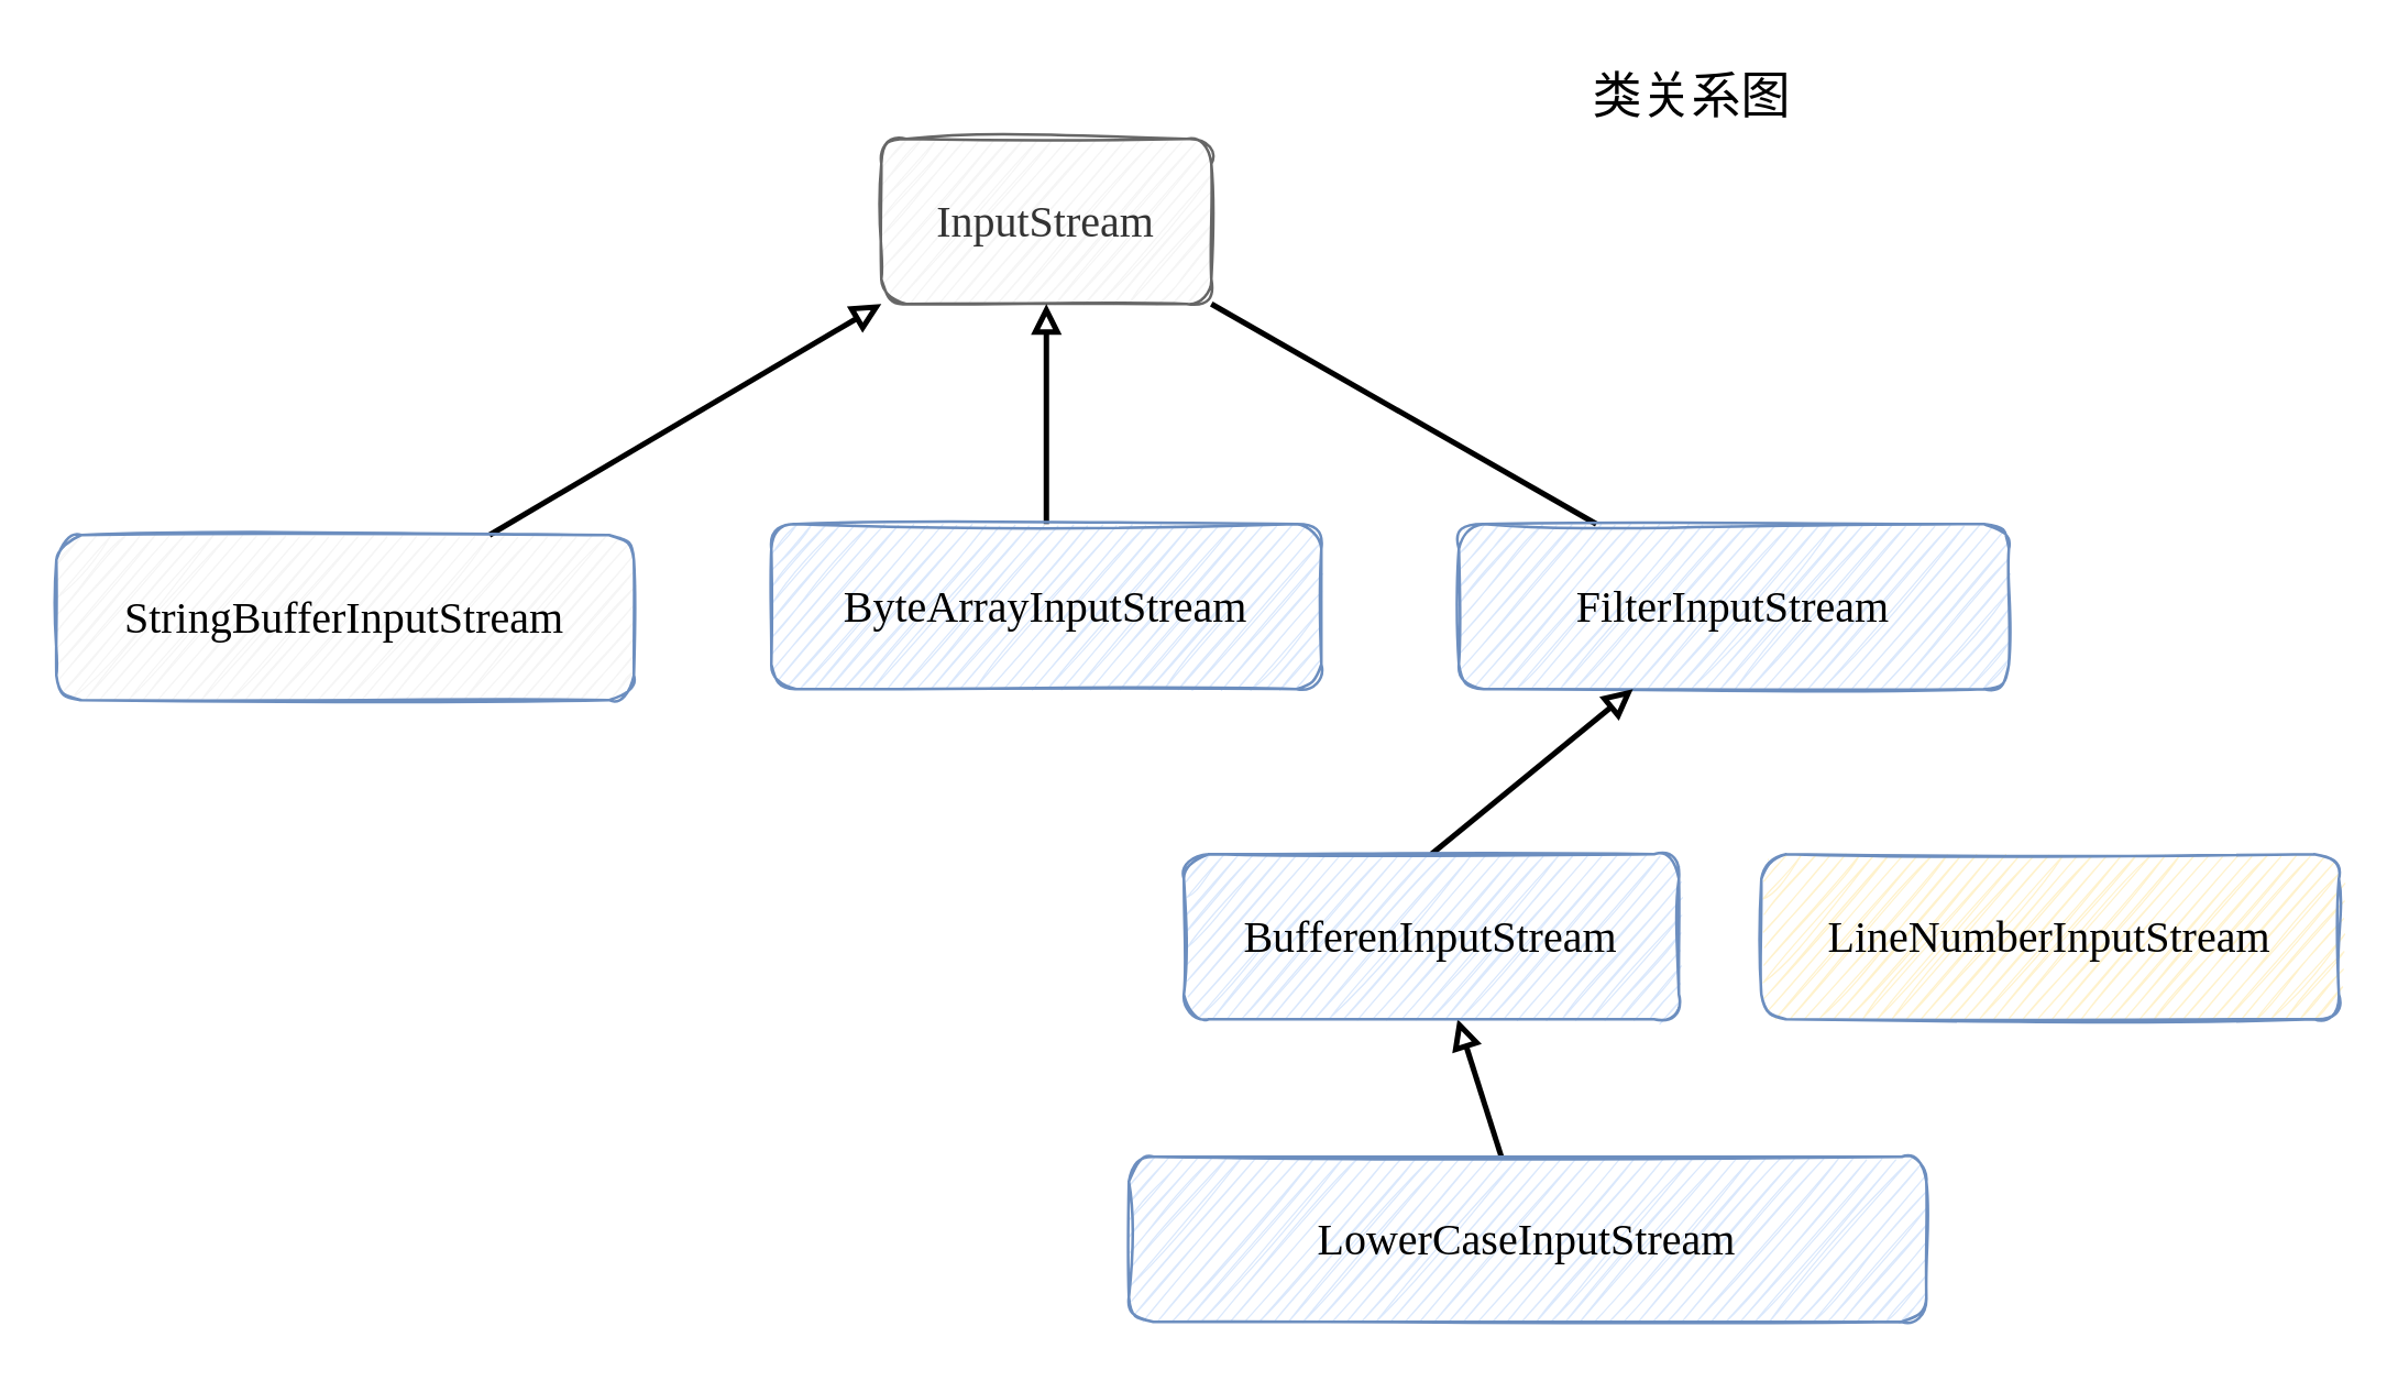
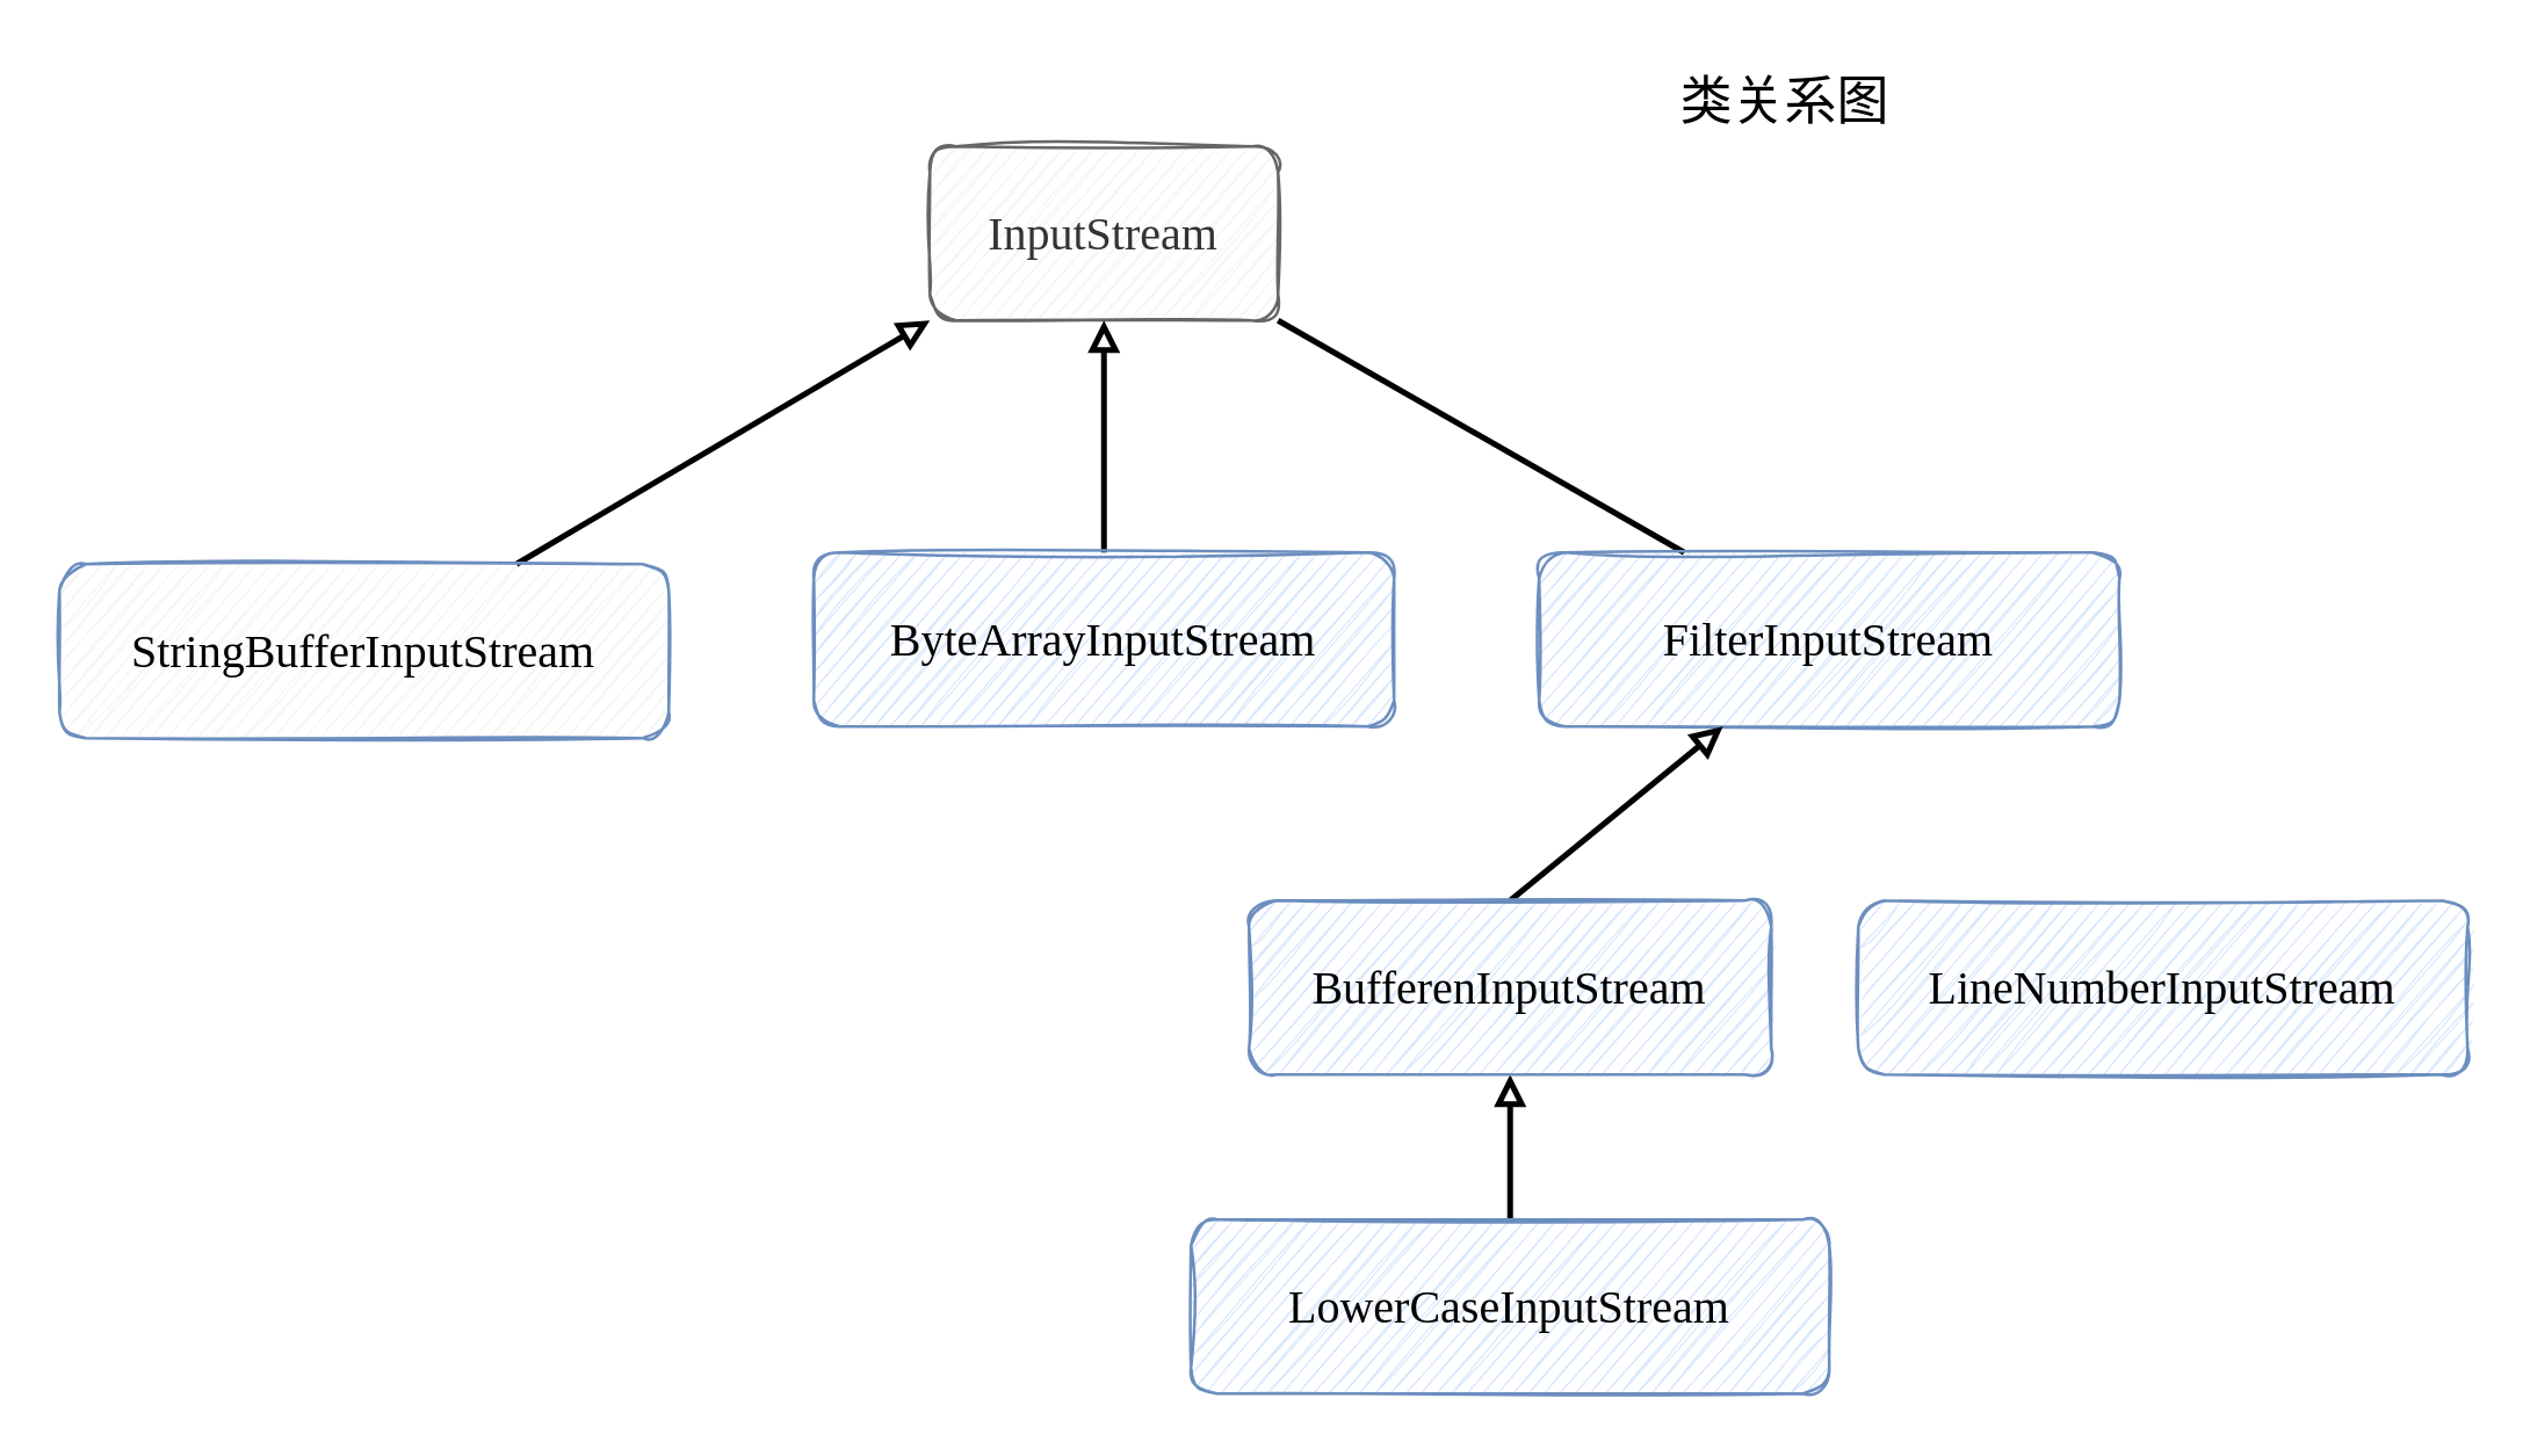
- <mxCell id="12" value="&lt;font style=&quot;font-size: 16px;&quot; face=&quot;Comic Sans MS&quot;&gt;LineNumberInputStream&lt;/font&gt;" style="rounded=1;whiteSpace=wrap;html=1;sketch=1;fillColor=#fff2cc;strokeColor=#6c8ebf;" parent="1" vertex="1"><mxGeometry x="640" y="310" width="210" height="60" as="geometry" /></mxCell>
+ <mxCell id="12" value="&lt;font style=&quot;font-size: 16px;&quot; face=&quot;Comic Sans MS&quot;&gt;LineNumberInputStream&lt;/font&gt;" style="rounded=1;whiteSpace=wrap;html=1;sketch=1;fillColor=#dae8fc;strokeColor=#6c8ebf;" parent="1" vertex="1"><mxGeometry x="640" y="310" width="210" height="60" as="geometry" /></mxCell>
- <mxCell id="8" value="&lt;font style=&quot;font-size: 16px;&quot; face=&quot;Comic Sans MS&quot;&gt;LowerCaseInputStream&lt;/font&gt;" style="rounded=1;whiteSpace=wrap;html=1;sketch=1;fillColor=#dae8fc;strokeColor=#6c8ebf;" parent="1" vertex="1"><mxGeometry x="410" y="420" width="290" height="60" as="geometry" /></mxCell>
+ <mxCell id="8" value="&lt;font style=&quot;font-size: 16px;&quot; face=&quot;Comic Sans MS&quot;&gt;LowerCaseInputStream&lt;/font&gt;" style="rounded=1;whiteSpace=wrap;html=1;sketch=1;fillColor=#dae8fc;strokeColor=#6c8ebf;" parent="1" vertex="1"><mxGeometry x="410" y="420" width="220" height="60" as="geometry" /></mxCell>
